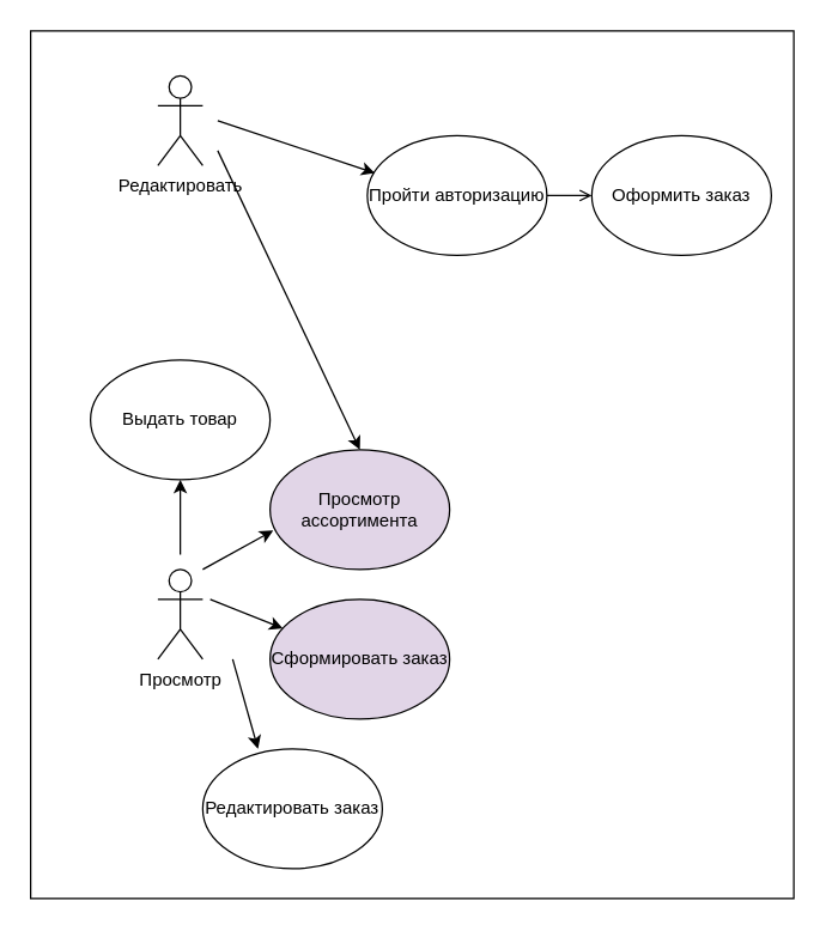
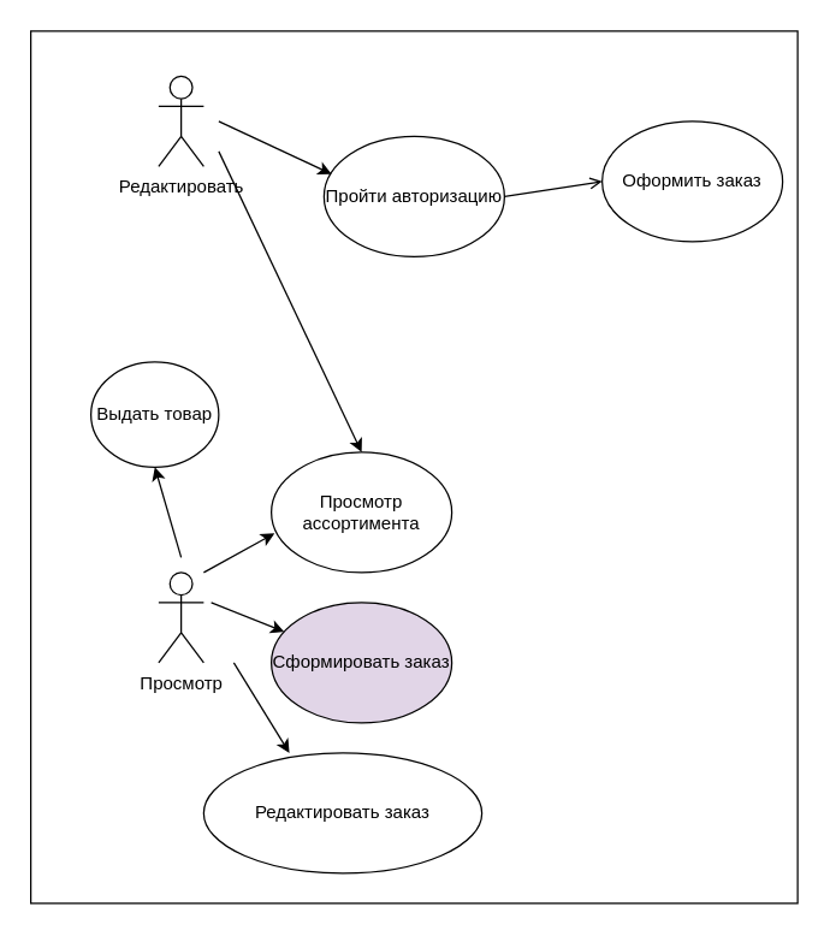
- <mxCell id="10" value="Пройти авторизацию" style="ellipse;whiteSpace=wrap;html=1;" vertex="1" parent="1"><mxGeometry x="245" y="90" width="120" height="80" as="geometry" /></mxCell>
+ <mxCell id="10" value="Пройти авторизацию" style="ellipse;whiteSpace=wrap;html=1;" vertex="1" parent="1"><mxGeometry x="215" y="90" width="120" height="80" as="geometry" /></mxCell>
- <mxCell id="16" value="Оформить заказ" style="ellipse;whiteSpace=wrap;html=1;" vertex="1" parent="1"><mxGeometry x="395" y="90" width="120" height="80" as="geometry" /></mxCell>
+ <mxCell id="16" value="Оформить заказ" style="ellipse;whiteSpace=wrap;html=1;" vertex="1" parent="1"><mxGeometry x="400" y="80" width="120" height="80" as="geometry" /></mxCell>
- <mxCell id="5" value="Выдать товар" style="ellipse;whiteSpace=wrap;html=1;" vertex="1" parent="1"><mxGeometry x="60" y="240" width="120" height="80" as="geometry" /></mxCell>
+ <mxCell id="5" value="Выдать товар" style="ellipse;whiteSpace=wrap;html=1;" vertex="1" parent="1"><mxGeometry x="60" y="240" width="85" height="70" as="geometry" /></mxCell>
- <mxCell id="6" value="Просмотр ассортимента" style="ellipse;whiteSpace=wrap;html=1;fillColor=#e1d5e7;" vertex="1" parent="1"><mxGeometry x="180" y="300" width="120" height="80" as="geometry" /></mxCell>
+ <mxCell id="6" value="Просмотр ассортимента" style="ellipse;whiteSpace=wrap;html=1;" vertex="1" parent="1"><mxGeometry x="180" y="300" width="120" height="80" as="geometry" /></mxCell>
- <mxCell id="8" value="Редактировать заказ" style="ellipse;whiteSpace=wrap;html=1;" vertex="1" parent="1"><mxGeometry x="135" y="500" width="120" height="80" as="geometry" /></mxCell>
+ <mxCell id="8" value="Редактировать заказ" style="ellipse;whiteSpace=wrap;html=1;" vertex="1" parent="1"><mxGeometry x="135" y="500" width="185" height="80" as="geometry" /></mxCell>
